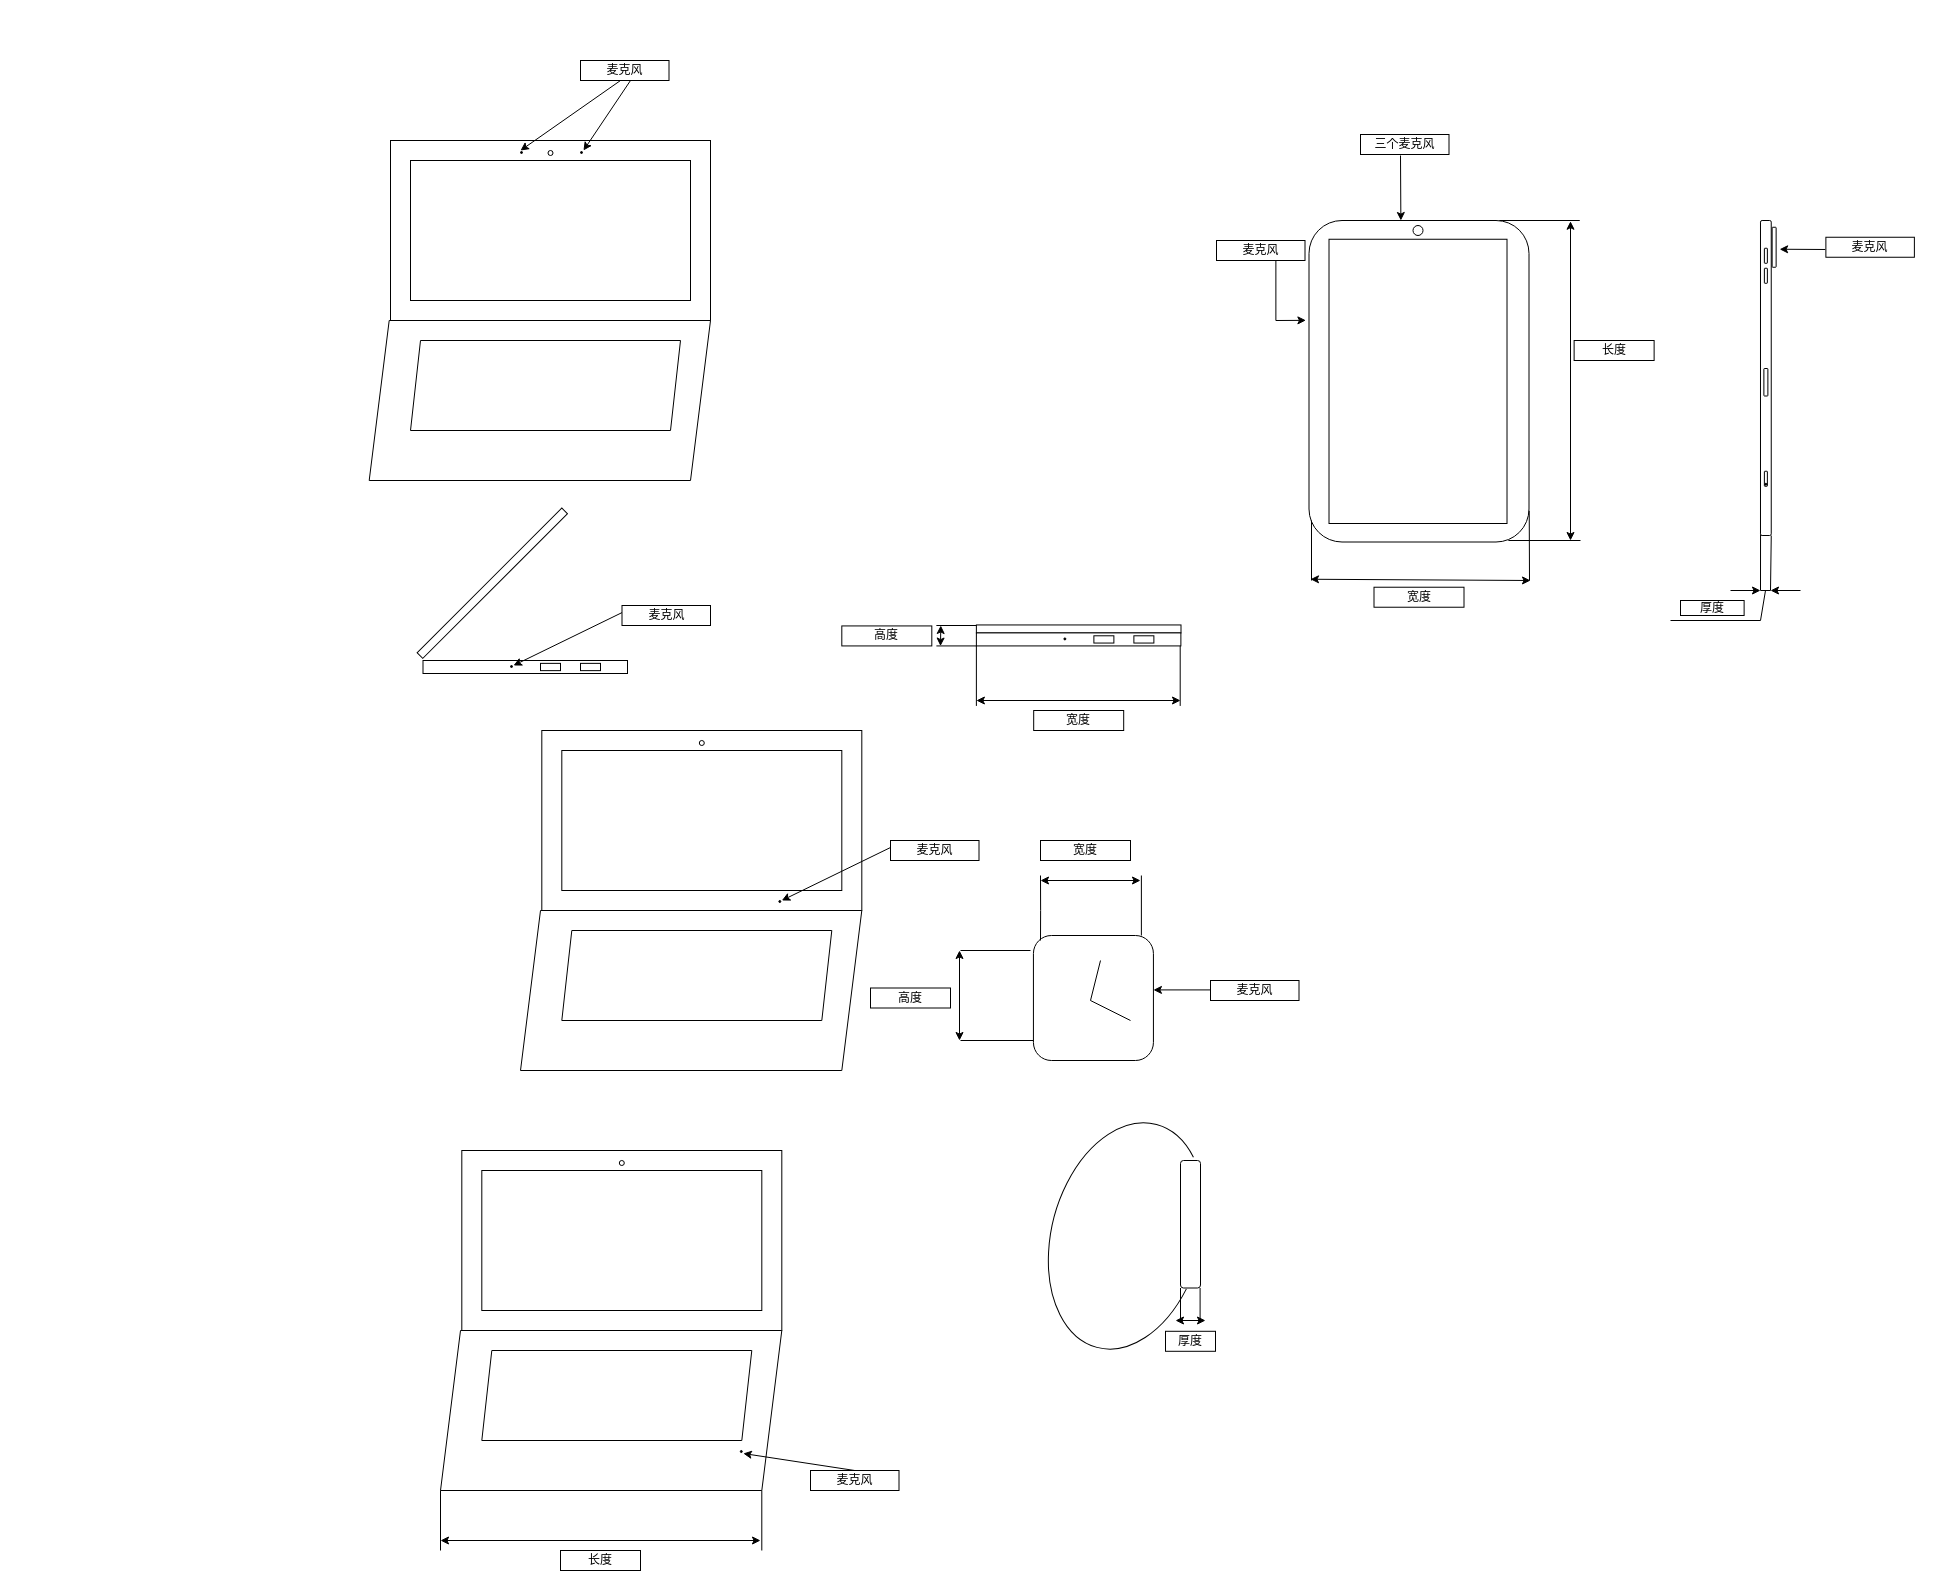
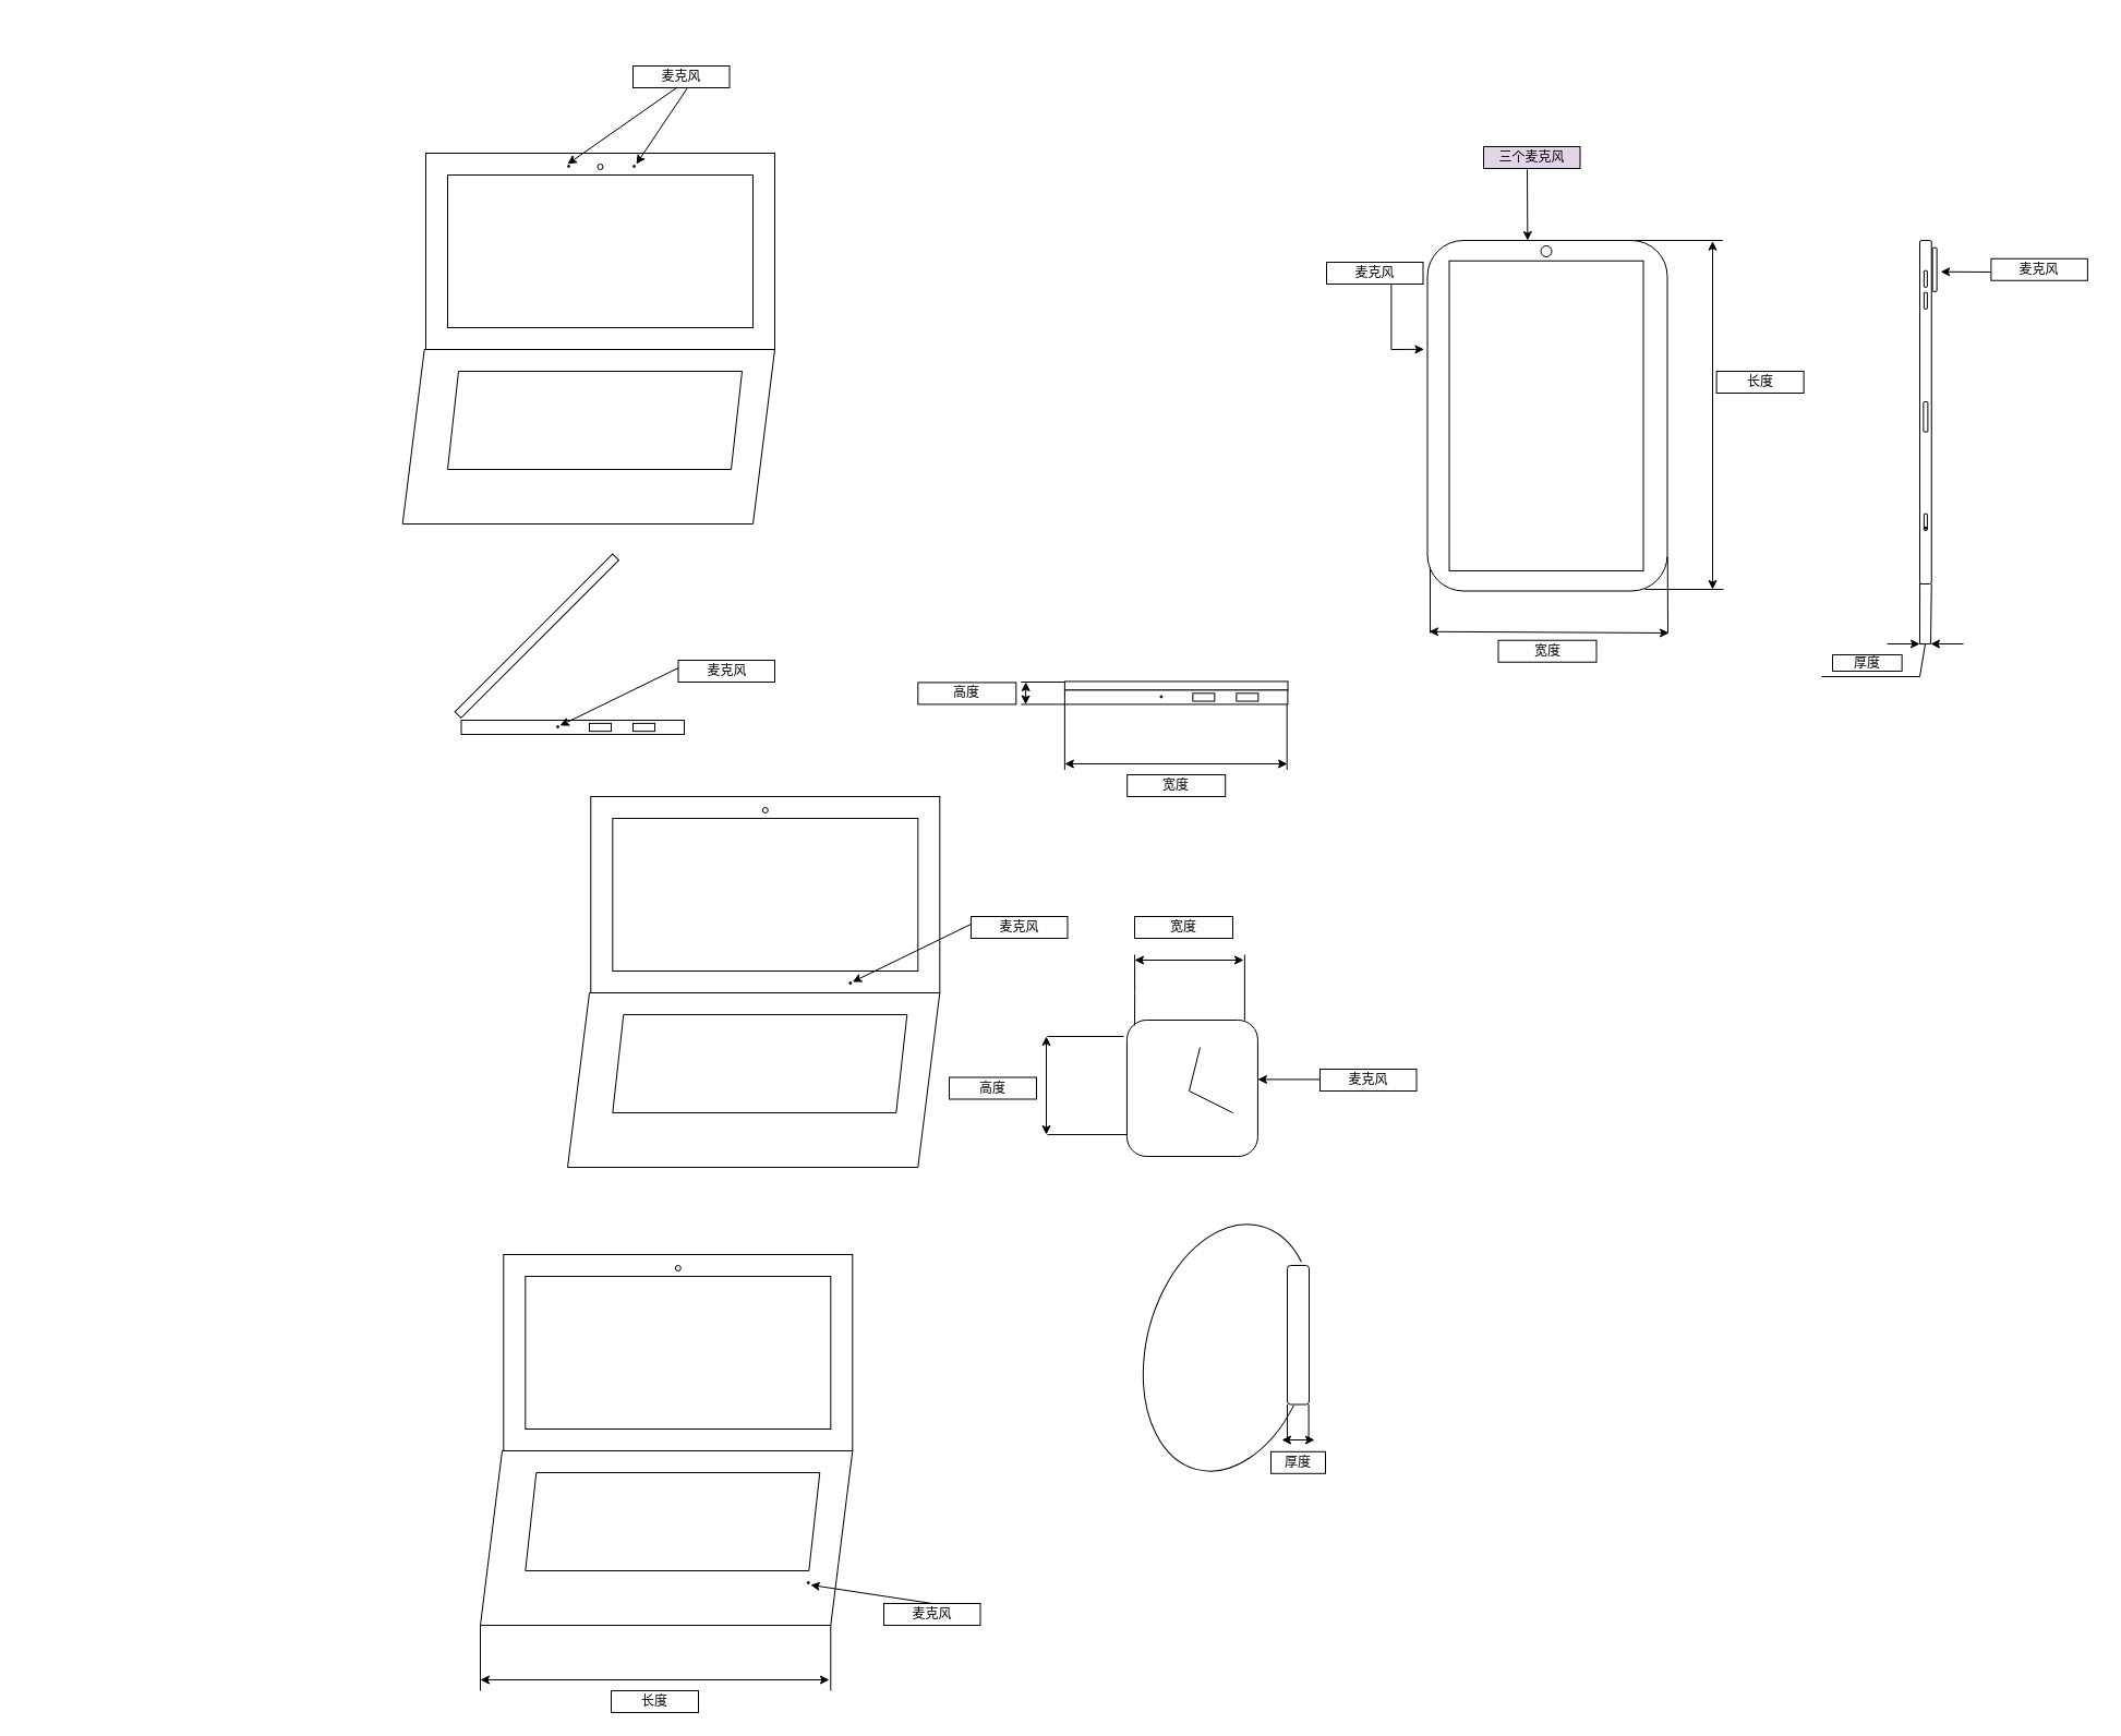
- <mxCell id="37" value="三个麦克风" style="rounded=0;whiteSpace=wrap;html=1;" parent="1" vertex="1"><mxGeometry x="1360" y="134" width="88.5" height="20" as="geometry" /></mxCell>
+ <mxCell id="37" value="三个麦克风" style="rounded=0;whiteSpace=wrap;html=1;fillColor=#e1d5e7;" parent="1" vertex="1"><mxGeometry x="1360" y="134" width="88.5" height="20" as="geometry" /></mxCell>
